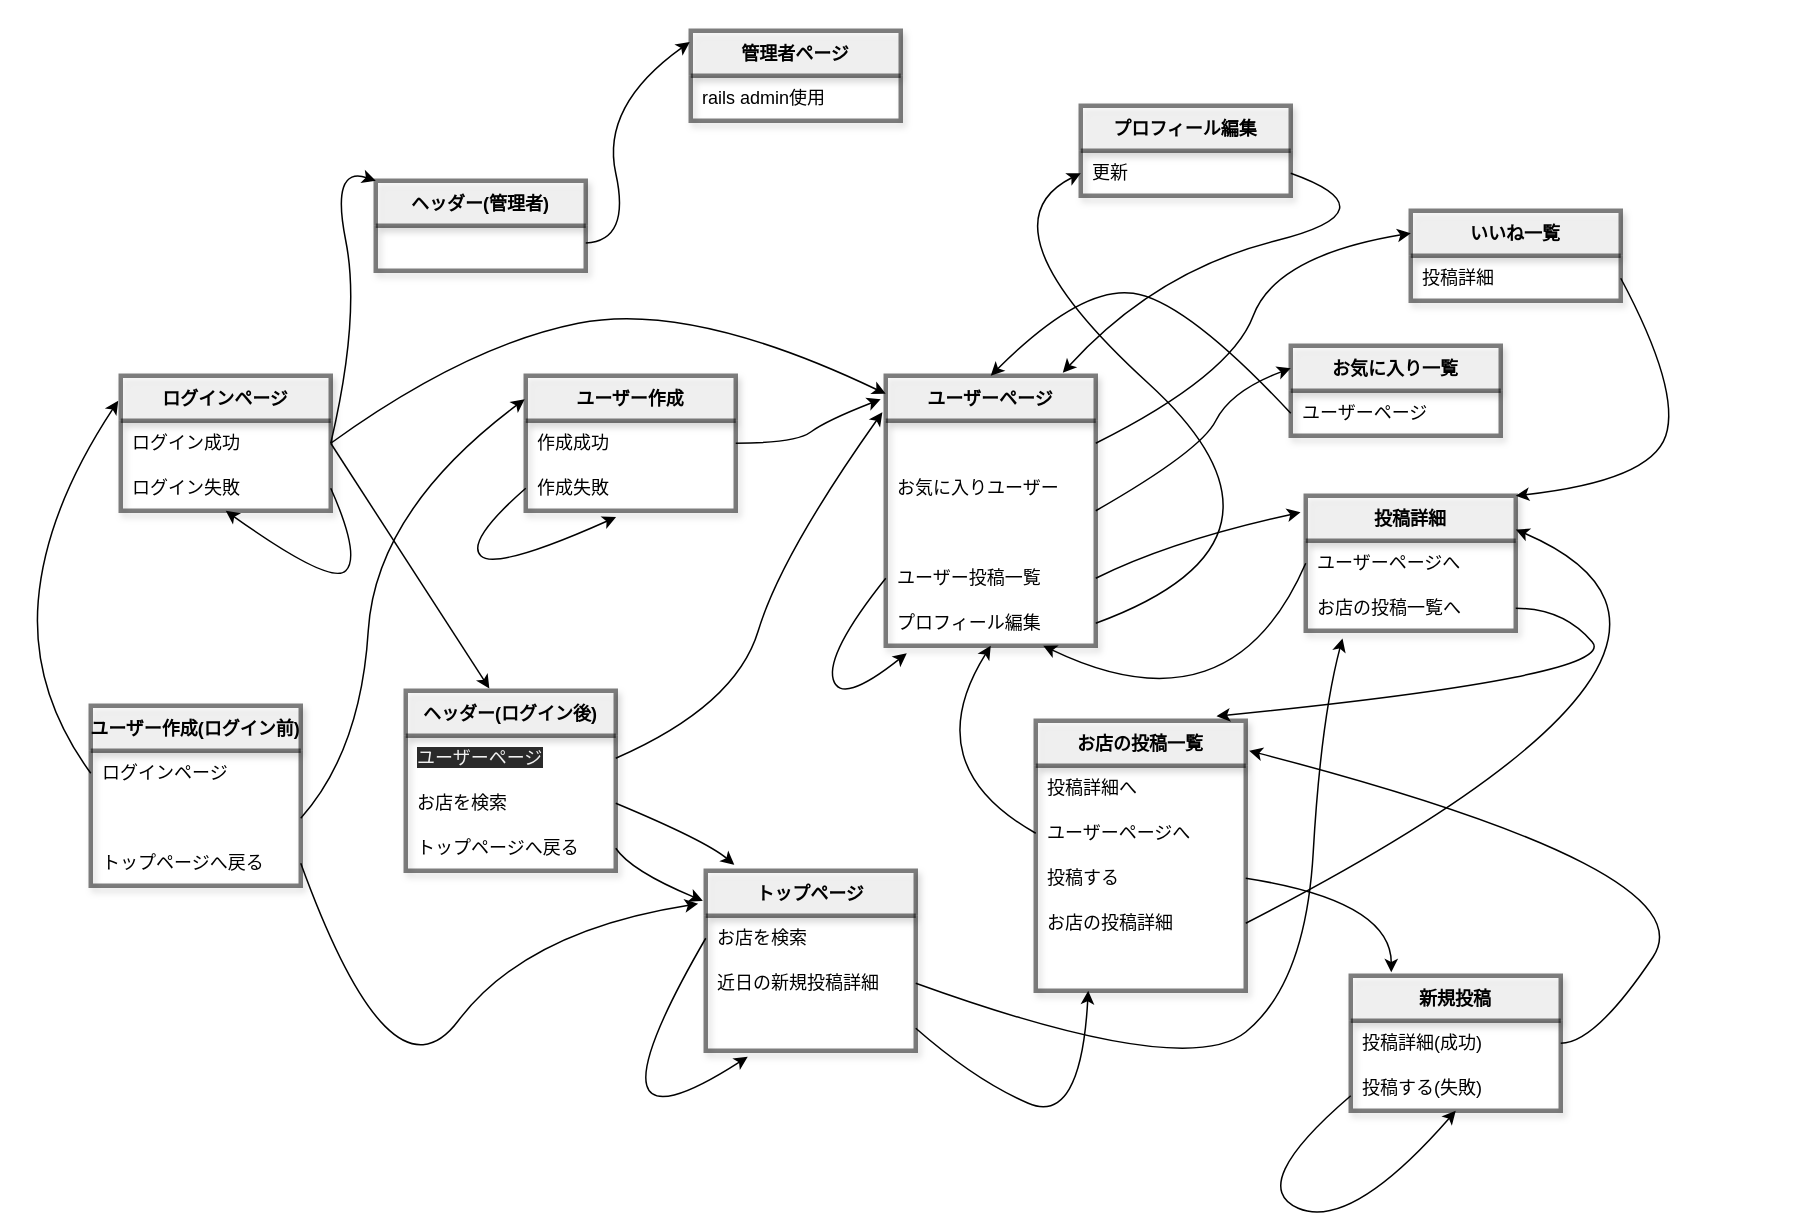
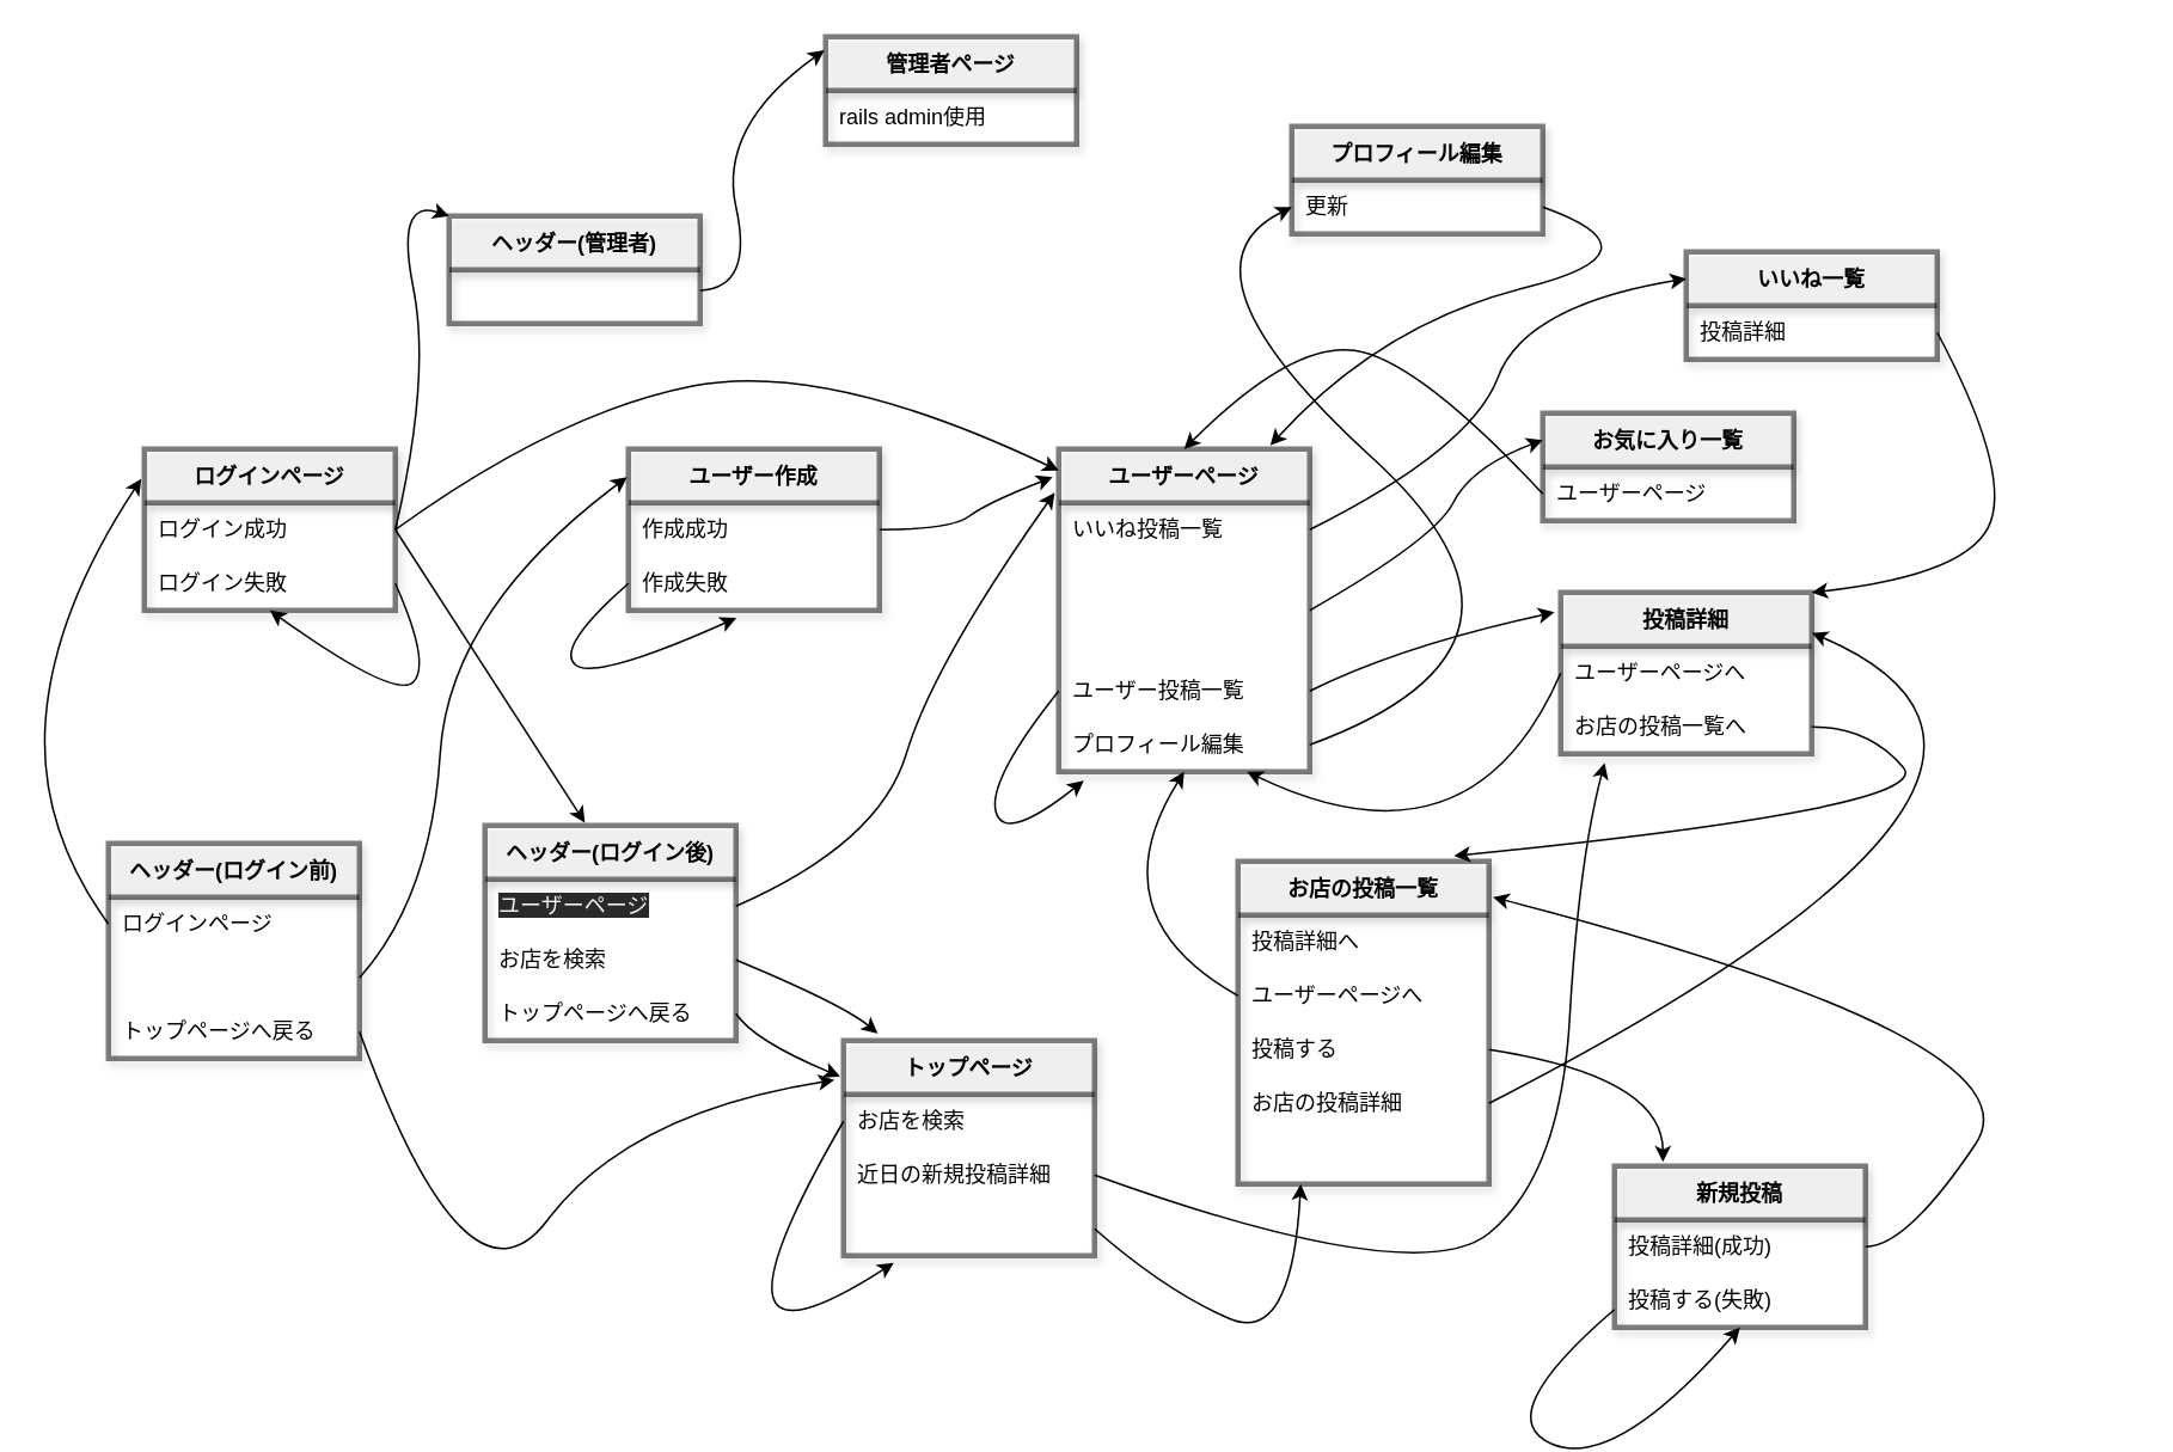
+ <mxCell id="46" value="いいね投稿一覧" style="shape=partialRectangle;html=1;whiteSpace=wrap;connectable=0;fillColor=none;top=0;left=0;bottom=0;right=0;align=left;spacingLeft=6;overflow=hidden;pointerEvents=1;shadow=1;strokeColor=default;strokeWidth=3;opacity=50;" parent="45" vertex="1"><mxGeometry width="140" height="30" as="geometry"><mxRectangle width="140" height="30" as="alternateBounds" /></mxGeometry></mxCell>
- <mxCell id="48" value="お気に入りユーザー" style="shape=partialRectangle;html=1;whiteSpace=wrap;connectable=0;fillColor=none;top=0;left=0;bottom=0;right=0;align=left;spacingLeft=6;overflow=hidden;pointerEvents=1;shadow=1;strokeColor=default;strokeWidth=3;opacity=50;" parent="47" vertex="1"><mxGeometry width="140" height="30" as="geometry"><mxRectangle width="140" height="30" as="alternateBounds" /></mxGeometry></mxCell>
- <mxCell id="21" value="ユーザー作成(ログイン前)" style="shape=table;startSize=30;container=1;collapsible=0;childLayout=tableLayout;fixedRows=1;rowLines=0;fontStyle=1;align=center;pointerEvents=1;shadow=1;strokeColor=default;strokeWidth=3;opacity=50;" parent="1" vertex="1"><mxGeometry x="60" y="470" width="140" height="120" as="geometry" /></mxCell>
+ <mxCell id="21" value="ヘッダー(ログイン前)" style="shape=table;startSize=30;container=1;collapsible=0;childLayout=tableLayout;fixedRows=1;rowLines=0;fontStyle=1;align=center;pointerEvents=1;shadow=1;strokeColor=default;strokeWidth=3;opacity=50;" parent="1" vertex="1"><mxGeometry x="60" y="470" width="140" height="120" as="geometry" /></mxCell>
